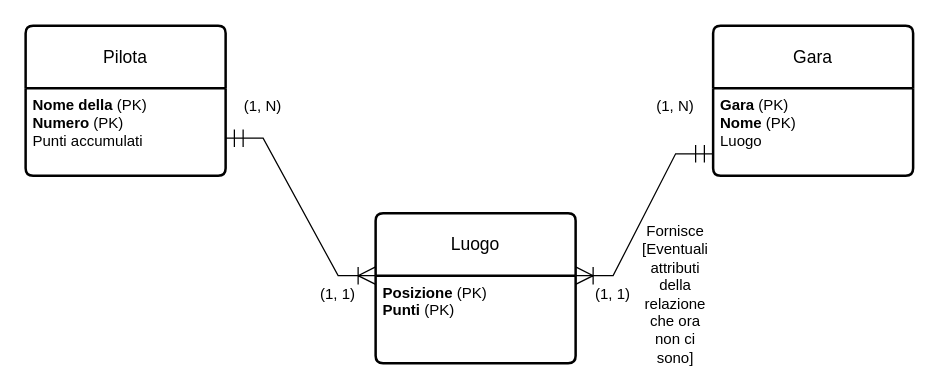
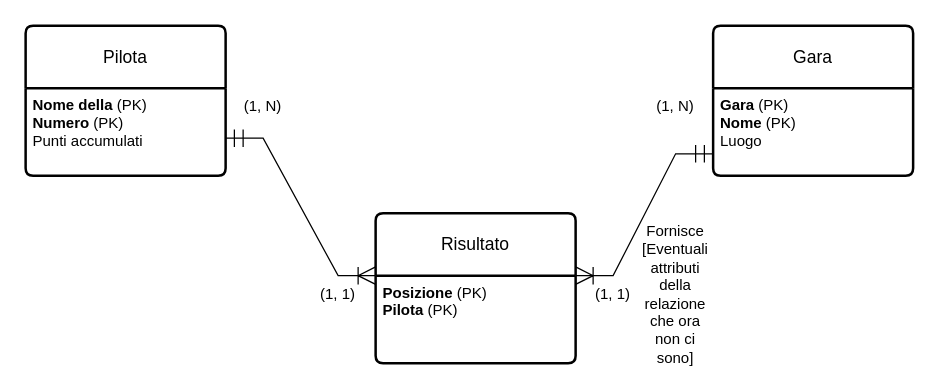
- <mxCell id="6" value="Luogo" style="swimlane;childLayout=stackLayout;horizontal=1;startSize=50;horizontalStack=0;rounded=1;fontSize=14;fontStyle=0;strokeWidth=2;resizeParent=0;resizeLast=1;shadow=0;dashed=0;align=center;arcSize=4;whiteSpace=wrap;html=1;" parent="1" vertex="1"><mxGeometry x="300" y="170" width="160" height="120" as="geometry" /></mxCell>
+ <mxCell id="6" value="Risultato" style="swimlane;childLayout=stackLayout;horizontal=1;startSize=50;horizontalStack=0;rounded=1;fontSize=14;fontStyle=0;strokeWidth=2;resizeParent=0;resizeLast=1;shadow=0;dashed=0;align=center;arcSize=4;whiteSpace=wrap;html=1;" parent="1" vertex="1"><mxGeometry x="300" y="170" width="160" height="120" as="geometry" /></mxCell>
- <mxCell id="7" value="&lt;b&gt;Posizione&lt;/b&gt;&amp;nbsp;(PK)&lt;div&gt;&lt;b&gt;Punti&lt;/b&gt;&amp;nbsp;(PK)&lt;br&gt;&lt;/div&gt;" style="align=left;strokeColor=none;fillColor=none;spacingLeft=4;fontSize=12;verticalAlign=top;resizable=0;rotatable=0;part=1;html=1;" parent="6" vertex="1"><mxGeometry y="50" width="160" height="70" as="geometry" /></mxCell>
+ <mxCell id="7" value="&lt;b&gt;Posizione&lt;/b&gt;&amp;nbsp;(PK)&lt;div&gt;&lt;b&gt;Pilota&lt;/b&gt;&amp;nbsp;(PK)&lt;br&gt;&lt;/div&gt;" style="align=left;strokeColor=none;fillColor=none;spacingLeft=4;fontSize=12;verticalAlign=top;resizable=0;rotatable=0;part=1;html=1;" parent="6" vertex="1"><mxGeometry y="50" width="160" height="70" as="geometry" /></mxCell>
